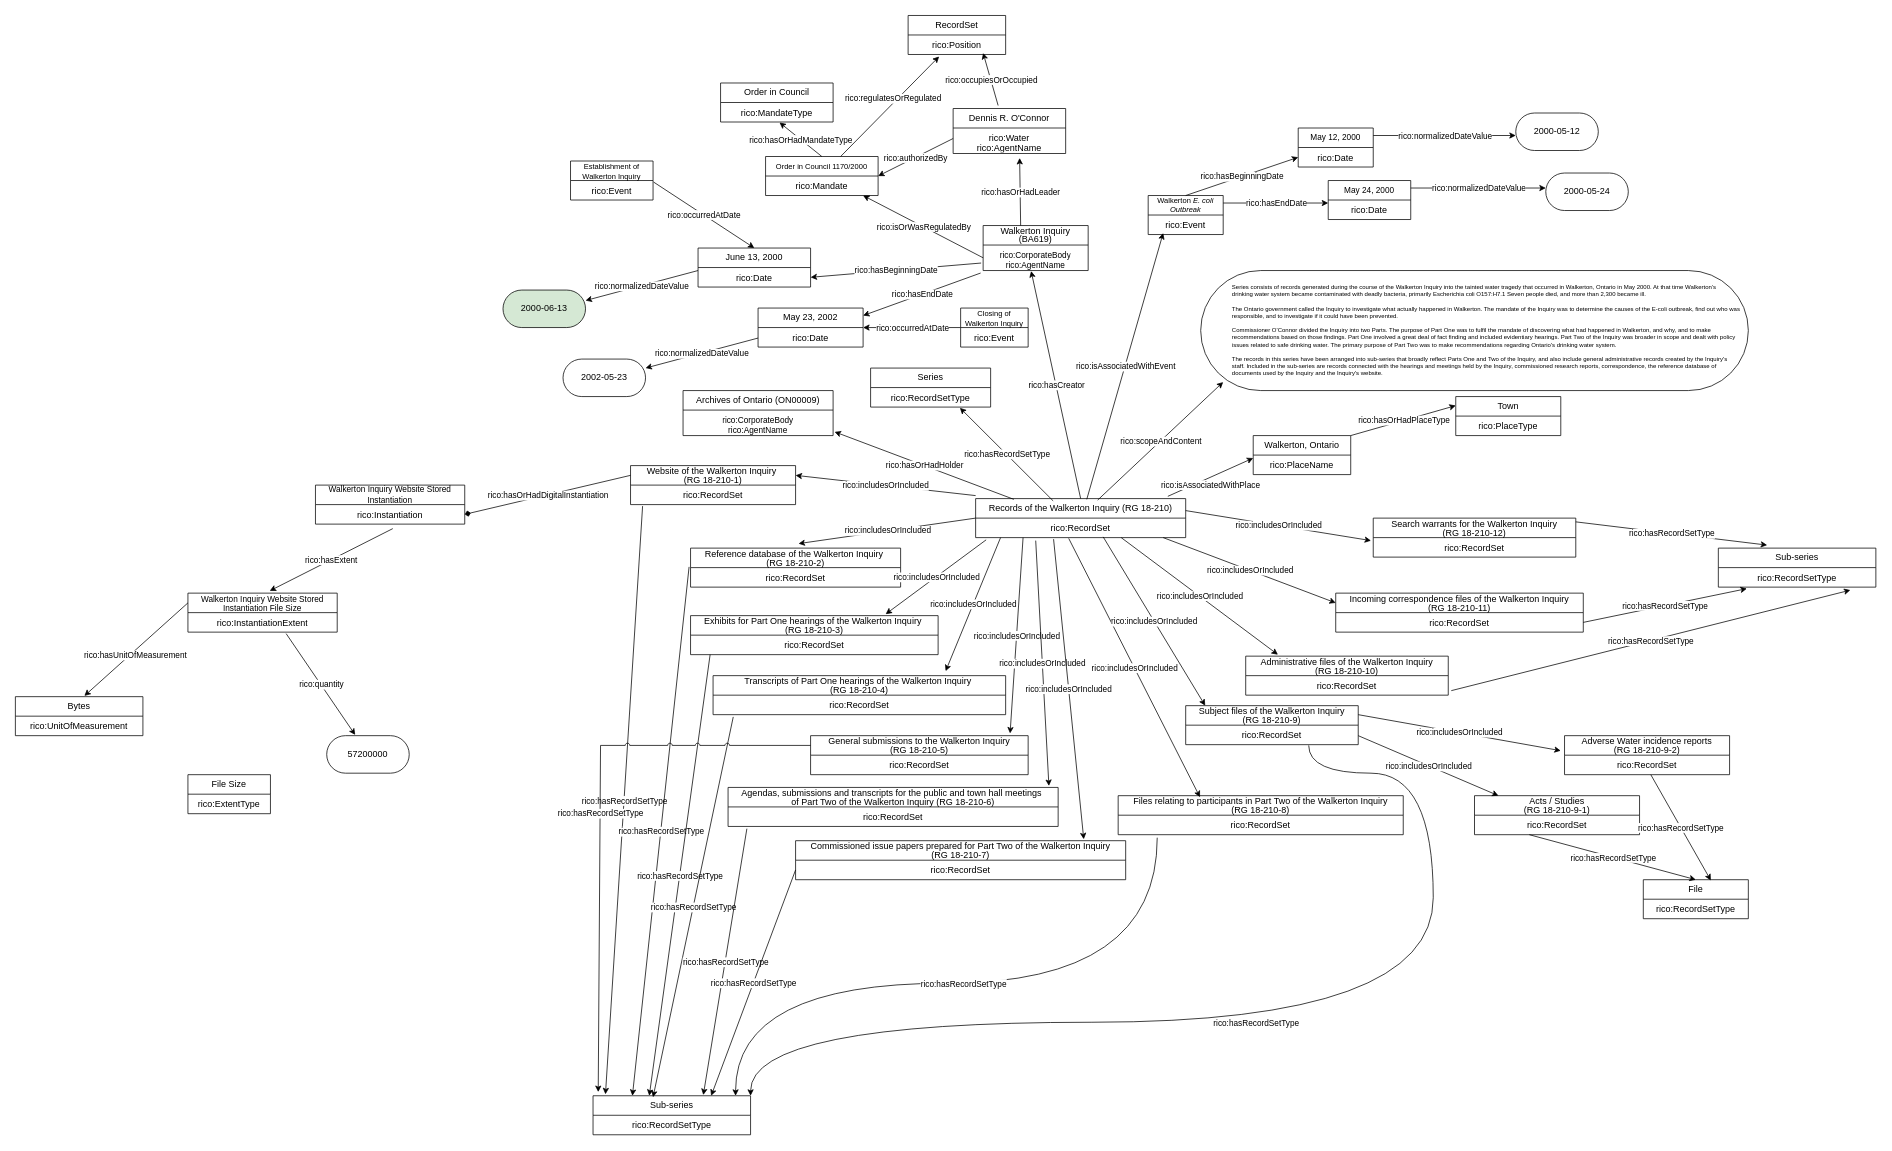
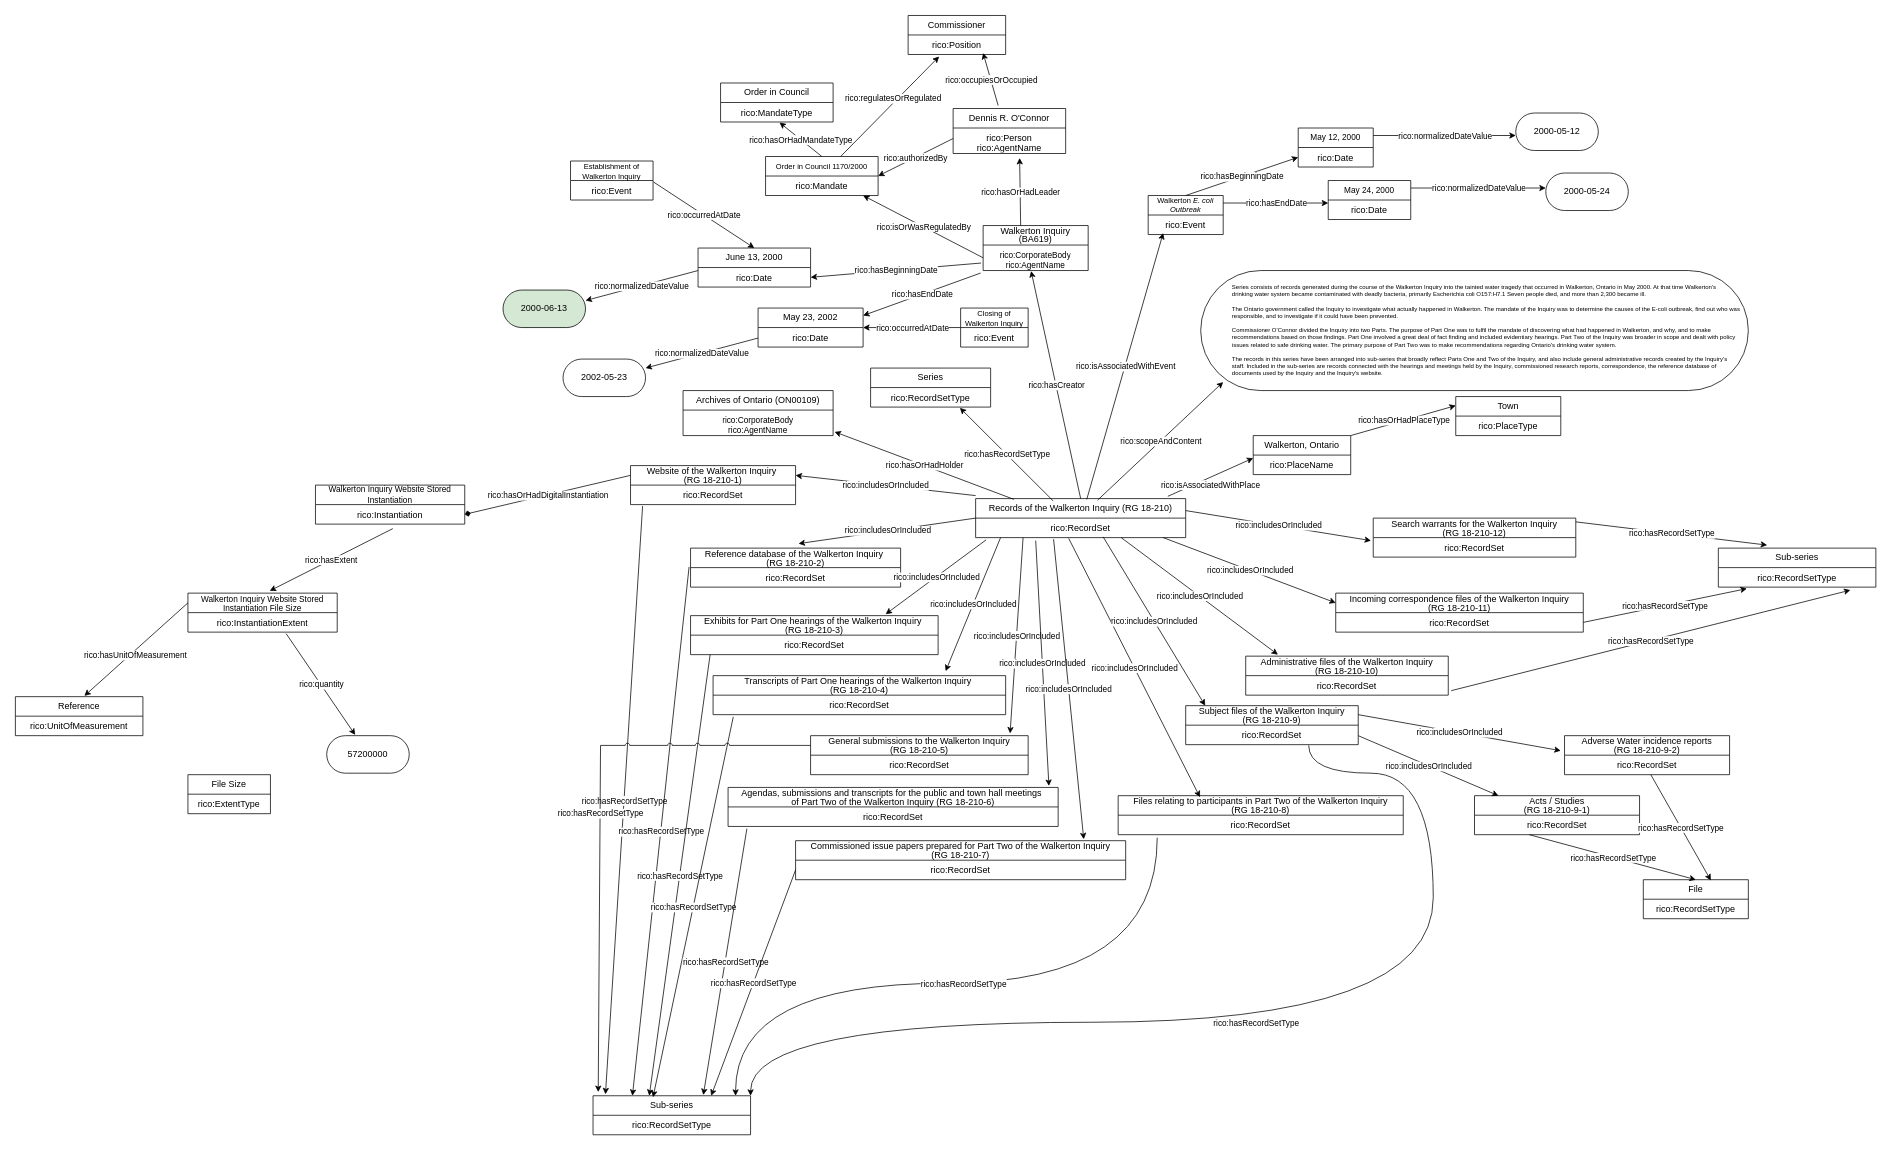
- <mxCell id="53" value="RecordSet" style="swimlane;fontStyle=0;childLayout=stackLayout;horizontal=1;startSize=26;fillColor=none;horizontalStack=0;resizeParent=1;resizeParentMax=0;resizeLast=0;collapsible=1;marginBottom=0;whiteSpace=wrap;html=1;" parent="1" vertex="1"><mxGeometry x="1210" y="20" width="130" height="52" as="geometry" /></mxCell>
+ <mxCell id="53" value="Commissioner" style="swimlane;fontStyle=0;childLayout=stackLayout;horizontal=1;startSize=26;fillColor=none;horizontalStack=0;resizeParent=1;resizeParentMax=0;resizeLast=0;collapsible=1;marginBottom=0;whiteSpace=wrap;html=1;" parent="1" vertex="1"><mxGeometry x="1210" y="20" width="130" height="52" as="geometry" /></mxCell>
- <mxCell id="50" value="&lt;font style=&quot;font-size: 12px;&quot;&gt;rico:Water&lt;/font&gt;&lt;div style=&quot;line-height: 100%;&quot;&gt;&lt;font style=&quot;font-size: 12px;&quot;&gt;rico:AgentName&lt;/font&gt;&lt;/div&gt;" style="text;strokeColor=none;fillColor=none;align=center;verticalAlign=top;spacingLeft=4;spacingRight=4;overflow=hidden;rotatable=0;points=[[0,0.5],[1,0.5]];portConstraint=eastwest;whiteSpace=wrap;html=1;" parent="49" vertex="1"><mxGeometry y="26" width="150" height="34" as="geometry" /></mxCell>
+ <mxCell id="50" value="&lt;font style=&quot;font-size: 12px;&quot;&gt;rico:Person&lt;/font&gt;&lt;div style=&quot;line-height: 100%;&quot;&gt;&lt;font style=&quot;font-size: 12px;&quot;&gt;rico:AgentName&lt;/font&gt;&lt;/div&gt;" style="text;strokeColor=none;fillColor=none;align=center;verticalAlign=top;spacingLeft=4;spacingRight=4;overflow=hidden;rotatable=0;points=[[0,0.5],[1,0.5]];portConstraint=eastwest;whiteSpace=wrap;html=1;" parent="49" vertex="1"><mxGeometry y="26" width="150" height="34" as="geometry" /></mxCell>
- <mxCell id="159" value="&lt;p style=&quot;line-height: 90%;&quot;&gt;Archives of Ontario (ON00009)&lt;/p&gt;" style="swimlane;fontStyle=0;childLayout=stackLayout;horizontal=1;startSize=26;fillColor=none;horizontalStack=0;resizeParent=1;resizeParentMax=0;resizeLast=0;collapsible=1;marginBottom=0;whiteSpace=wrap;html=1;align=center;" parent="1" vertex="1"><mxGeometry x="910" y="520" width="200" height="60" as="geometry" /></mxCell>
+ <mxCell id="159" value="&lt;p style=&quot;line-height: 90%;&quot;&gt;Archives of Ontario (ON00109)&lt;/p&gt;" style="swimlane;fontStyle=0;childLayout=stackLayout;horizontal=1;startSize=26;fillColor=none;horizontalStack=0;resizeParent=1;resizeParentMax=0;resizeLast=0;collapsible=1;marginBottom=0;whiteSpace=wrap;html=1;align=center;" parent="1" vertex="1"><mxGeometry x="910" y="520" width="200" height="60" as="geometry" /></mxCell>
- <mxCell id="171" value="Bytes" style="swimlane;fontStyle=0;childLayout=stackLayout;horizontal=1;startSize=26;fillColor=none;horizontalStack=0;resizeParent=1;resizeParentMax=0;resizeLast=0;collapsible=1;marginBottom=0;whiteSpace=wrap;html=1;" parent="1" vertex="1"><mxGeometry x="20" y="928" width="170" height="52" as="geometry" /></mxCell>
+ <mxCell id="171" value="Reference" style="swimlane;fontStyle=0;childLayout=stackLayout;horizontal=1;startSize=26;fillColor=none;horizontalStack=0;resizeParent=1;resizeParentMax=0;resizeLast=0;collapsible=1;marginBottom=0;whiteSpace=wrap;html=1;" parent="1" vertex="1"><mxGeometry x="20" y="928" width="170" height="52" as="geometry" /></mxCell>
